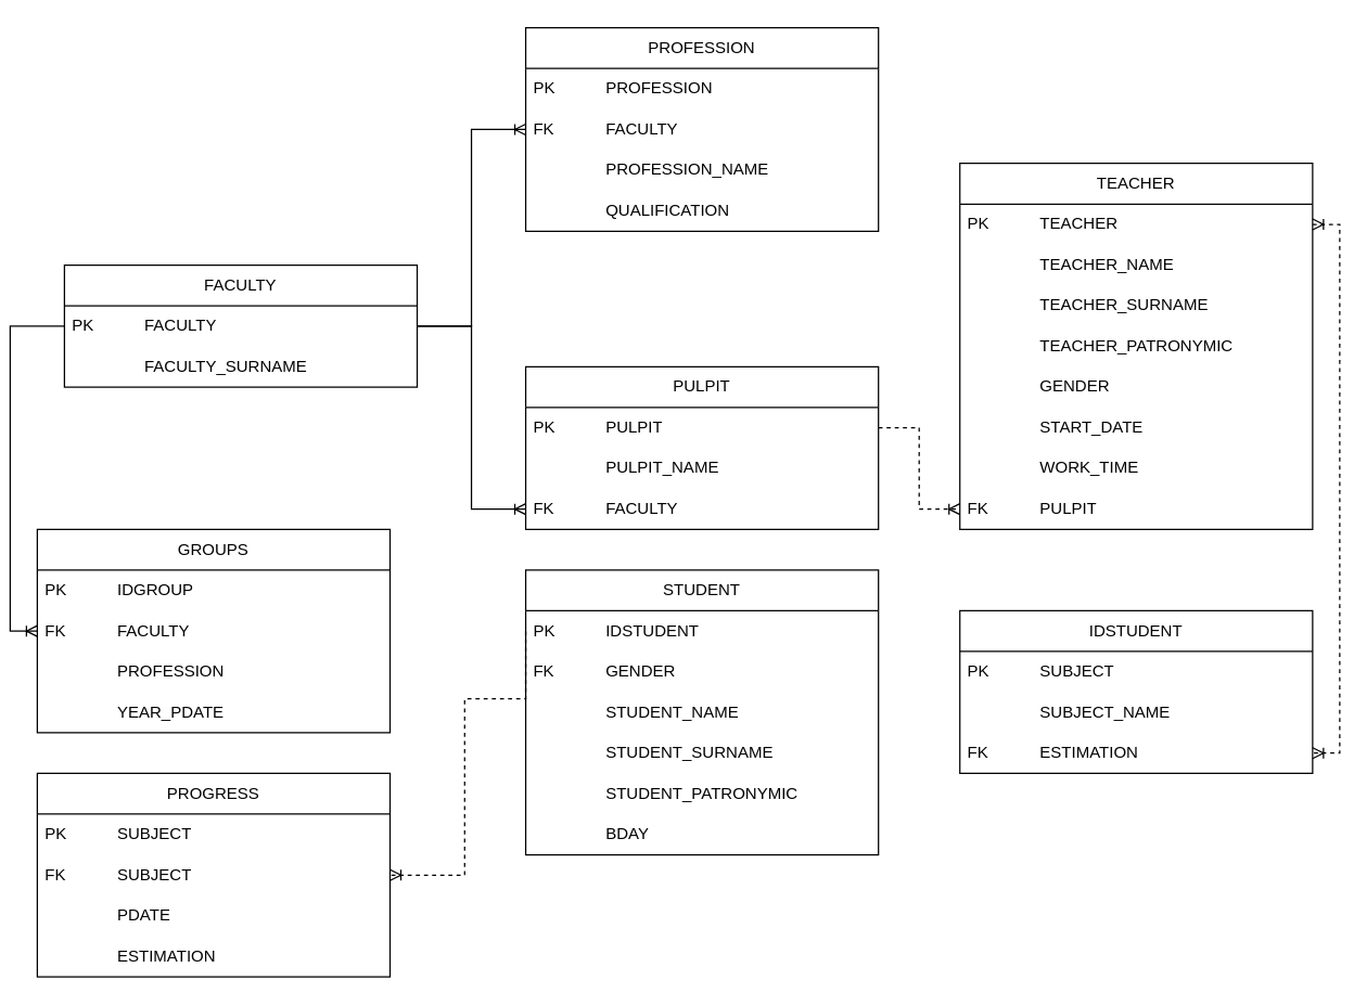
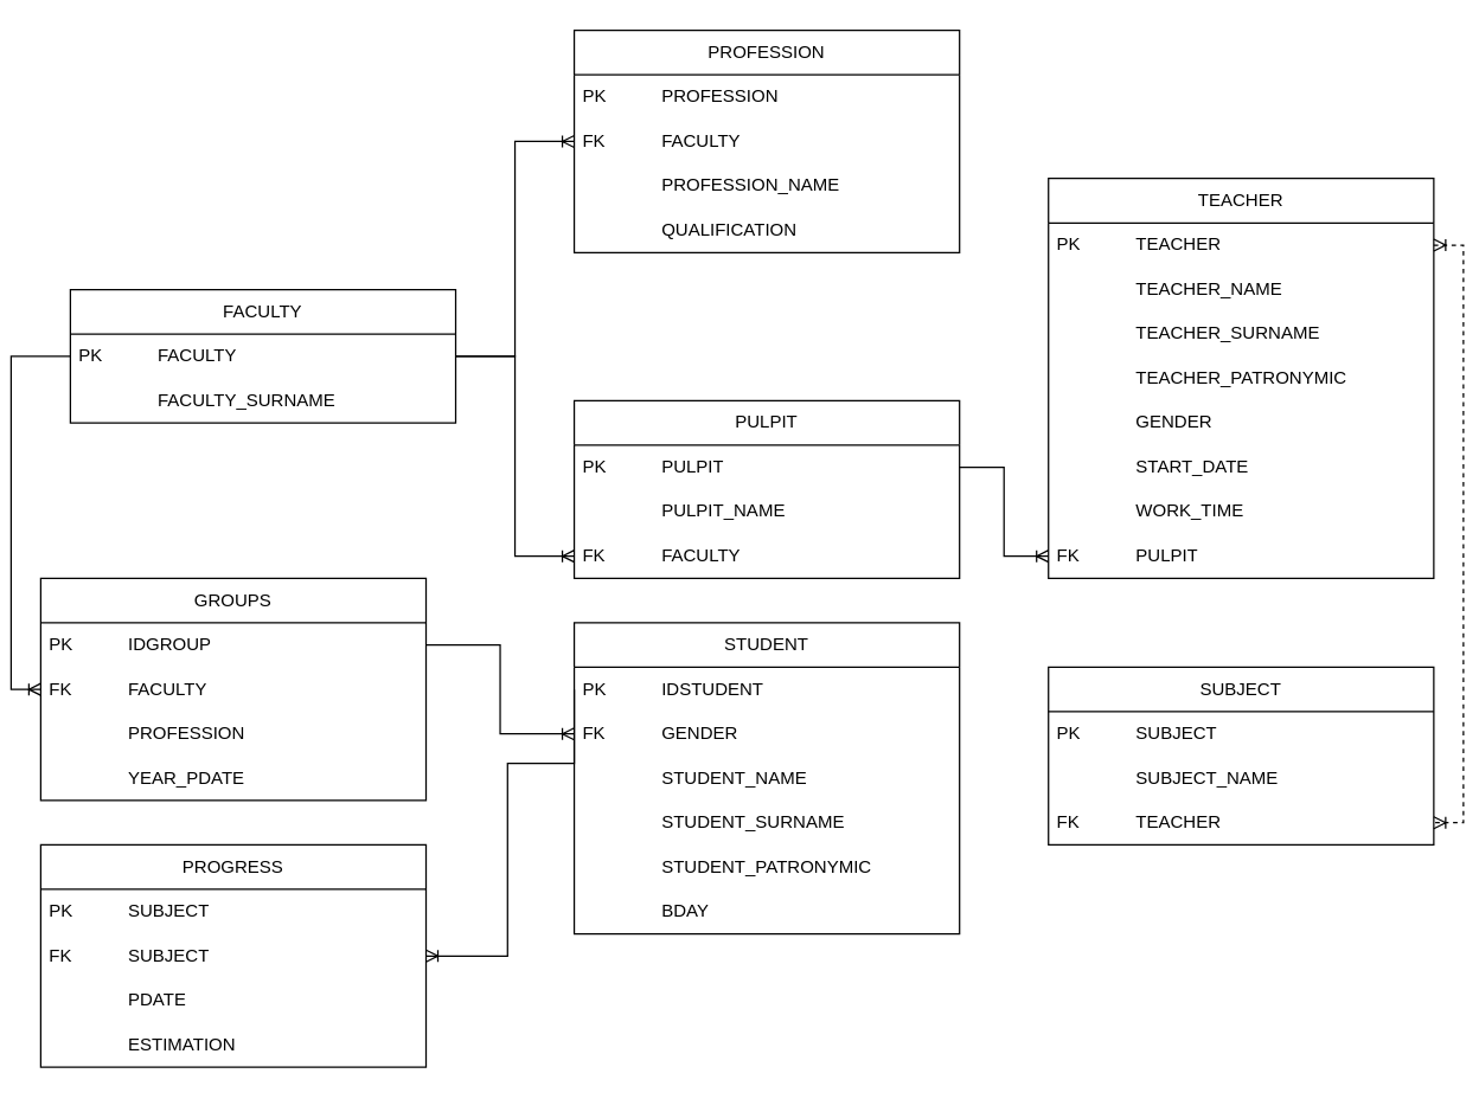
- <mxCell id="41" style="edgeStyle=orthogonalEdgeStyle;rounded=0;orthogonalLoop=1;jettySize=auto;html=1;exitX=1;exitY=0.5;exitDx=0;exitDy=0;entryX=0;entryY=0.5;entryDx=0;entryDy=0;endArrow=ERoneToMany;endFill=0;dashed=1;" edge="1" parent="1" source="11" target="22"><mxGeometry relative="1" as="geometry" /></mxCell>
+ <mxCell id="41" style="edgeStyle=orthogonalEdgeStyle;rounded=0;orthogonalLoop=1;jettySize=auto;html=1;exitX=1;exitY=0.5;exitDx=0;exitDy=0;entryX=0;entryY=0.5;entryDx=0;entryDy=0;endArrow=ERoneToMany;endFill=0;" edge="1" parent="1" source="11" target="22"><mxGeometry relative="1" as="geometry" /></mxCell>
+ <mxCell id="43" style="edgeStyle=orthogonalEdgeStyle;rounded=0;orthogonalLoop=1;jettySize=auto;html=1;exitX=1;exitY=0.5;exitDx=0;exitDy=0;entryX=0;entryY=0.5;entryDx=0;entryDy=0;endArrow=ERoneToMany;endFill=0;" edge="1" parent="1" source="28" target="34"><mxGeometry relative="1" as="geometry" /></mxCell>
- <mxCell id="23" value="IDSTUDENT" style="swimlane;fontStyle=0;childLayout=stackLayout;horizontal=1;startSize=30;horizontalStack=0;resizeParent=1;resizeParentMax=0;resizeLast=0;collapsible=1;marginBottom=0;whiteSpace=wrap;html=1;" vertex="1" parent="1"><mxGeometry x="700" y="450" width="260" height="120" as="geometry" /></mxCell>
+ <mxCell id="23" value="SUBJECT" style="swimlane;fontStyle=0;childLayout=stackLayout;horizontal=1;startSize=30;horizontalStack=0;resizeParent=1;resizeParentMax=0;resizeLast=0;collapsible=1;marginBottom=0;whiteSpace=wrap;html=1;" vertex="1" parent="1"><mxGeometry x="700" y="450" width="260" height="120" as="geometry" /></mxCell>
- <mxCell id="26" value="FK&lt;span style=&quot;white-space: pre;&quot;&gt;&#09;&lt;/span&gt;&lt;span style=&quot;white-space: pre;&quot;&gt;&#09;&lt;/span&gt;ESTIMATION" style="text;strokeColor=none;fillColor=none;align=left;verticalAlign=middle;spacingLeft=4;spacingRight=4;overflow=hidden;points=[[0,0.5],[1,0.5]];portConstraint=eastwest;rotatable=0;whiteSpace=wrap;html=1;" vertex="1" parent="23"><mxGeometry y="90" width="260" height="30" as="geometry" /></mxCell>
+ <mxCell id="26" value="FK&lt;span style=&quot;white-space: pre;&quot;&gt;&#09;&lt;/span&gt;&lt;span style=&quot;white-space: pre;&quot;&gt;&#09;&lt;/span&gt;TEACHER" style="text;strokeColor=none;fillColor=none;align=left;verticalAlign=middle;spacingLeft=4;spacingRight=4;overflow=hidden;points=[[0,0.5],[1,0.5]];portConstraint=eastwest;rotatable=0;whiteSpace=wrap;html=1;" vertex="1" parent="23"><mxGeometry y="90" width="260" height="30" as="geometry" /></mxCell>
- <mxCell id="44" style="edgeStyle=orthogonalEdgeStyle;rounded=0;orthogonalLoop=1;jettySize=auto;html=1;exitX=0;exitY=0.5;exitDx=0;exitDy=0;entryX=1;entryY=0.5;entryDx=0;entryDy=0;endArrow=ERoneToMany;endFill=0;dashed=1;" edge="1" parent="1" source="33" target="47"><mxGeometry relative="1" as="geometry"><Array as="points"><mxPoint x="380" y="515" /><mxPoint x="335" y="515" /><mxPoint x="335" y="645" /></Array></mxGeometry></mxCell>
+ <mxCell id="44" style="edgeStyle=orthogonalEdgeStyle;rounded=0;orthogonalLoop=1;jettySize=auto;html=1;exitX=0;exitY=0.5;exitDx=0;exitDy=0;entryX=1;entryY=0.5;entryDx=0;entryDy=0;endArrow=ERoneToMany;endFill=0;" edge="1" parent="1" source="33" target="47"><mxGeometry relative="1" as="geometry"><Array as="points"><mxPoint x="380" y="515" /><mxPoint x="335" y="515" /><mxPoint x="335" y="645" /></Array></mxGeometry></mxCell>
